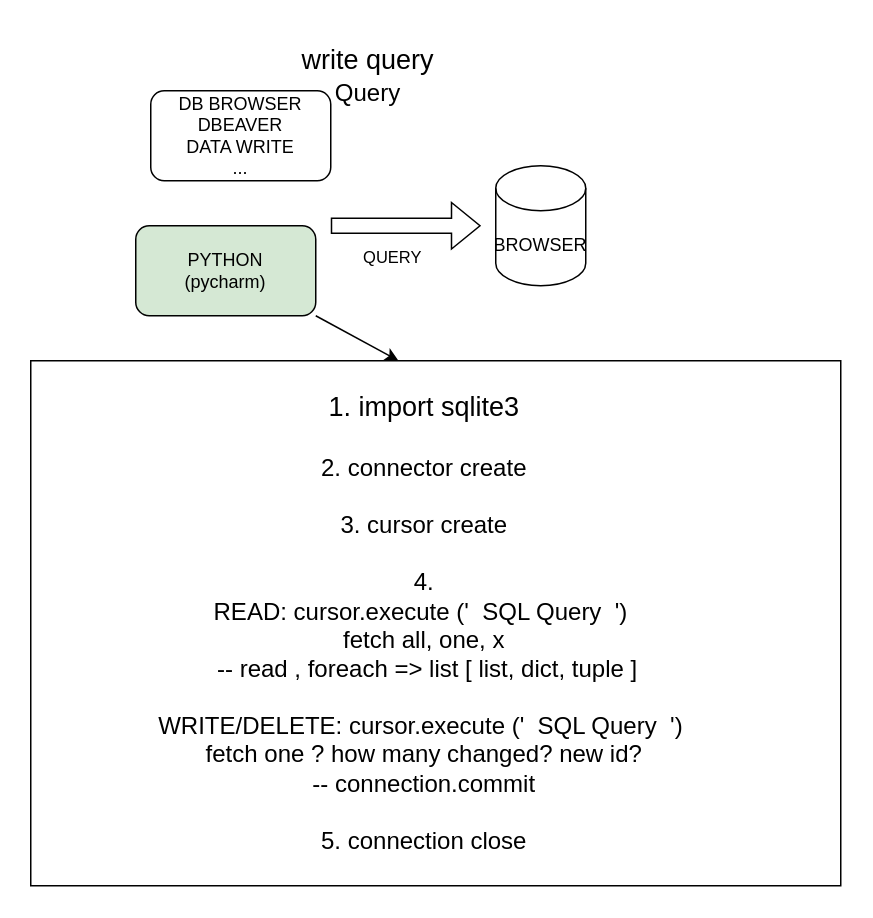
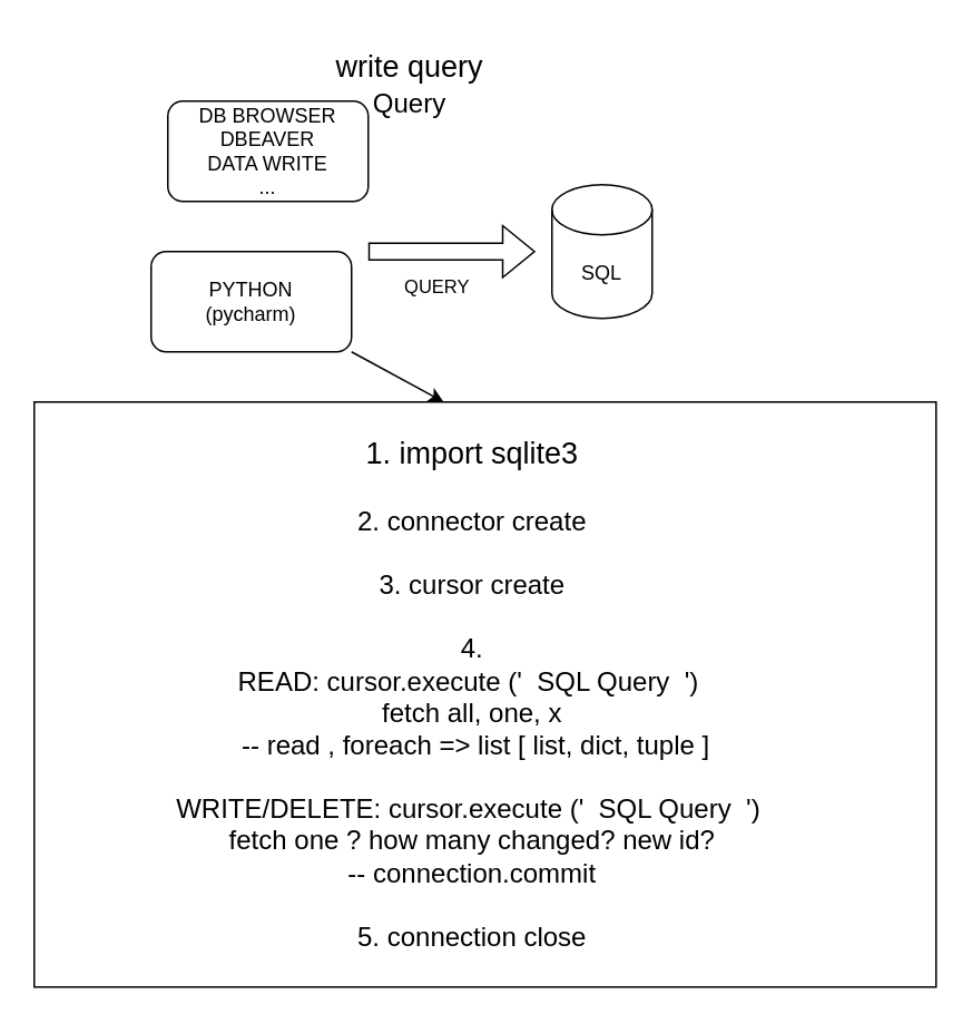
- <mxCell id="2" value="BROWSER" style="shape=cylinder3;whiteSpace=wrap;html=1;boundedLbl=1;backgroundOutline=1;size=15;" vertex="1" parent="1"><mxGeometry x="330" y="110" width="60" height="80" as="geometry" /></mxCell>
+ <mxCell id="2" value="SQL" style="shape=cylinder3;whiteSpace=wrap;html=1;boundedLbl=1;backgroundOutline=1;size=15;" vertex="1" parent="1"><mxGeometry x="330" y="110" width="60" height="80" as="geometry" /></mxCell>
- <mxCell id="6" value="PYTHON&lt;div&gt;(pycharm)&lt;/div&gt;" style="rounded=1;whiteSpace=wrap;html=1;fillColor=#d5e8d4;" vertex="1" parent="1"><mxGeometry x="90" y="150" width="120" height="60" as="geometry" /></mxCell>
+ <mxCell id="6" value="PYTHON&lt;div&gt;(pycharm)&lt;/div&gt;" style="rounded=1;whiteSpace=wrap;html=1;" vertex="1" parent="1"><mxGeometry x="90" y="150" width="120" height="60" as="geometry" /></mxCell>
